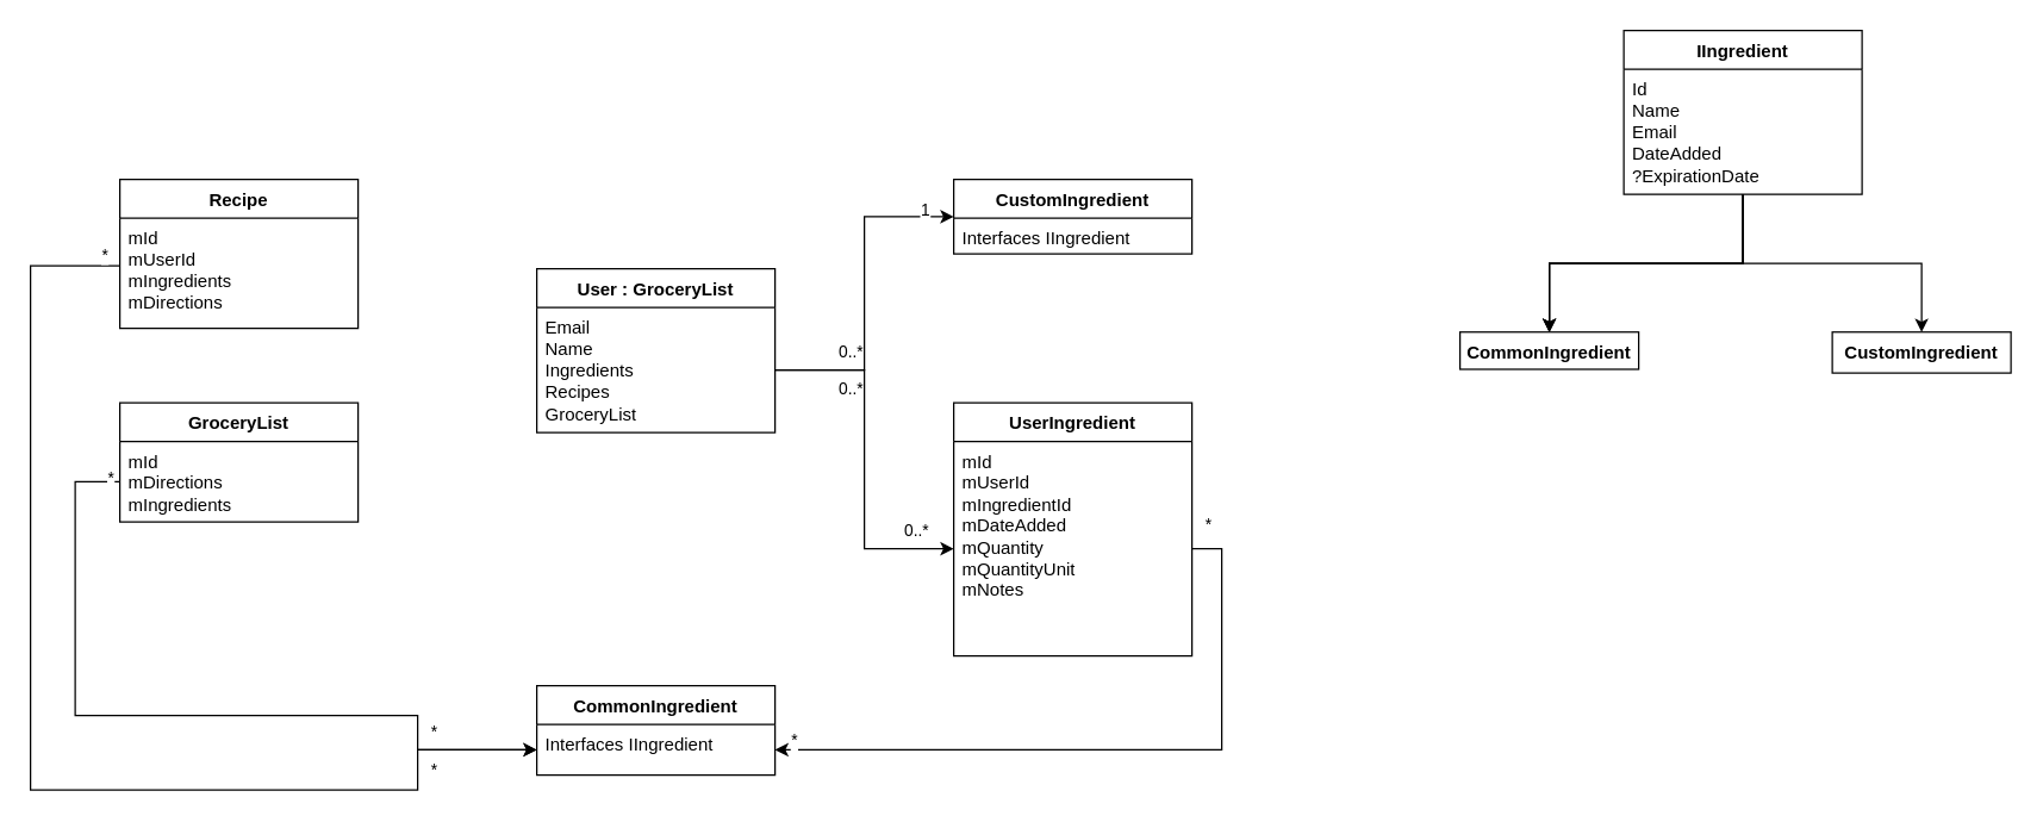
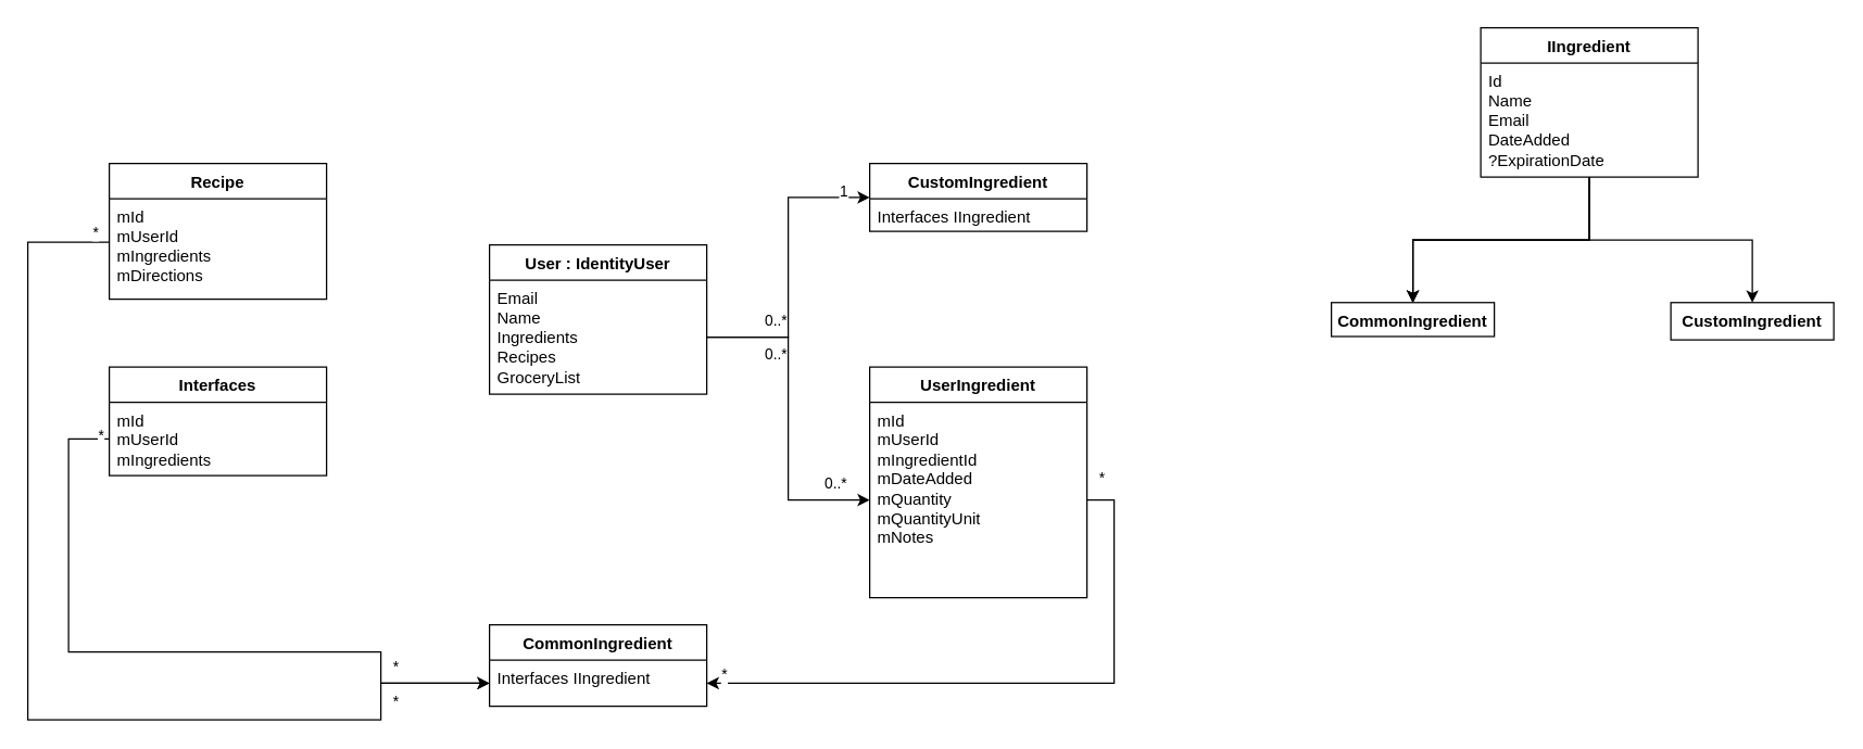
- <mxCell id="2" value="User : GroceryList" style="swimlane;fontStyle=1;align=center;verticalAlign=top;childLayout=stackLayout;horizontal=1;startSize=26;horizontalStack=0;resizeParent=1;resizeParentMax=0;resizeLast=0;collapsible=1;marginBottom=0;whiteSpace=wrap;html=1;" parent="1" vertex="1"><mxGeometry x="360" y="180" width="160" height="110" as="geometry" /></mxCell>
+ <mxCell id="2" value="User : IdentityUser" style="swimlane;fontStyle=1;align=center;verticalAlign=top;childLayout=stackLayout;horizontal=1;startSize=26;horizontalStack=0;resizeParent=1;resizeParentMax=0;resizeLast=0;collapsible=1;marginBottom=0;whiteSpace=wrap;html=1;" parent="1" vertex="1"><mxGeometry x="360" y="180" width="160" height="110" as="geometry" /></mxCell>
- <mxCell id="10" value="GroceryList" style="swimlane;fontStyle=1;align=center;verticalAlign=top;childLayout=stackLayout;horizontal=1;startSize=26;horizontalStack=0;resizeParent=1;resizeParentMax=0;resizeLast=0;collapsible=1;marginBottom=0;whiteSpace=wrap;html=1;" parent="1" vertex="1"><mxGeometry x="80" y="270" width="160" height="80" as="geometry" /></mxCell>
+ <mxCell id="10" value="Interfaces" style="swimlane;fontStyle=1;align=center;verticalAlign=top;childLayout=stackLayout;horizontal=1;startSize=26;horizontalStack=0;resizeParent=1;resizeParentMax=0;resizeLast=0;collapsible=1;marginBottom=0;whiteSpace=wrap;html=1;" parent="1" vertex="1"><mxGeometry x="80" y="270" width="160" height="80" as="geometry" /></mxCell>
- <mxCell id="11" value="&lt;div&gt;mId&lt;/div&gt;&lt;div&gt;mDirections&lt;/div&gt;&lt;div&gt;mIngredients&lt;/div&gt;" style="text;strokeColor=none;fillColor=none;align=left;verticalAlign=top;spacingLeft=4;spacingRight=4;overflow=hidden;rotatable=0;points=[[0,0.5],[1,0.5]];portConstraint=eastwest;whiteSpace=wrap;html=1;" parent="10" vertex="1"><mxGeometry y="26" width="160" height="54" as="geometry" /></mxCell>
+ <mxCell id="11" value="&lt;div&gt;mId&lt;/div&gt;&lt;div&gt;mUserId&lt;/div&gt;&lt;div&gt;mIngredients&lt;/div&gt;" style="text;strokeColor=none;fillColor=none;align=left;verticalAlign=top;spacingLeft=4;spacingRight=4;overflow=hidden;rotatable=0;points=[[0,0.5],[1,0.5]];portConstraint=eastwest;whiteSpace=wrap;html=1;" parent="10" vertex="1"><mxGeometry y="26" width="160" height="54" as="geometry" /></mxCell>
